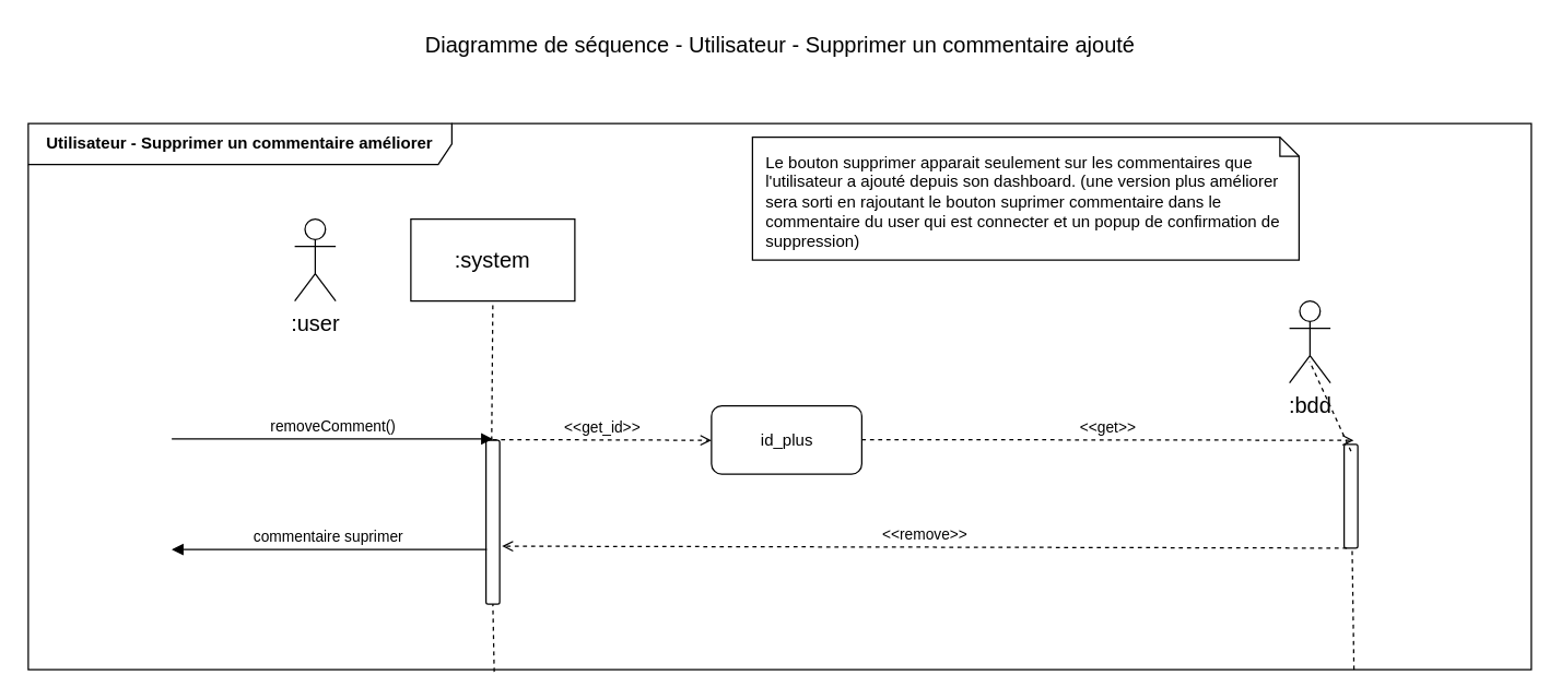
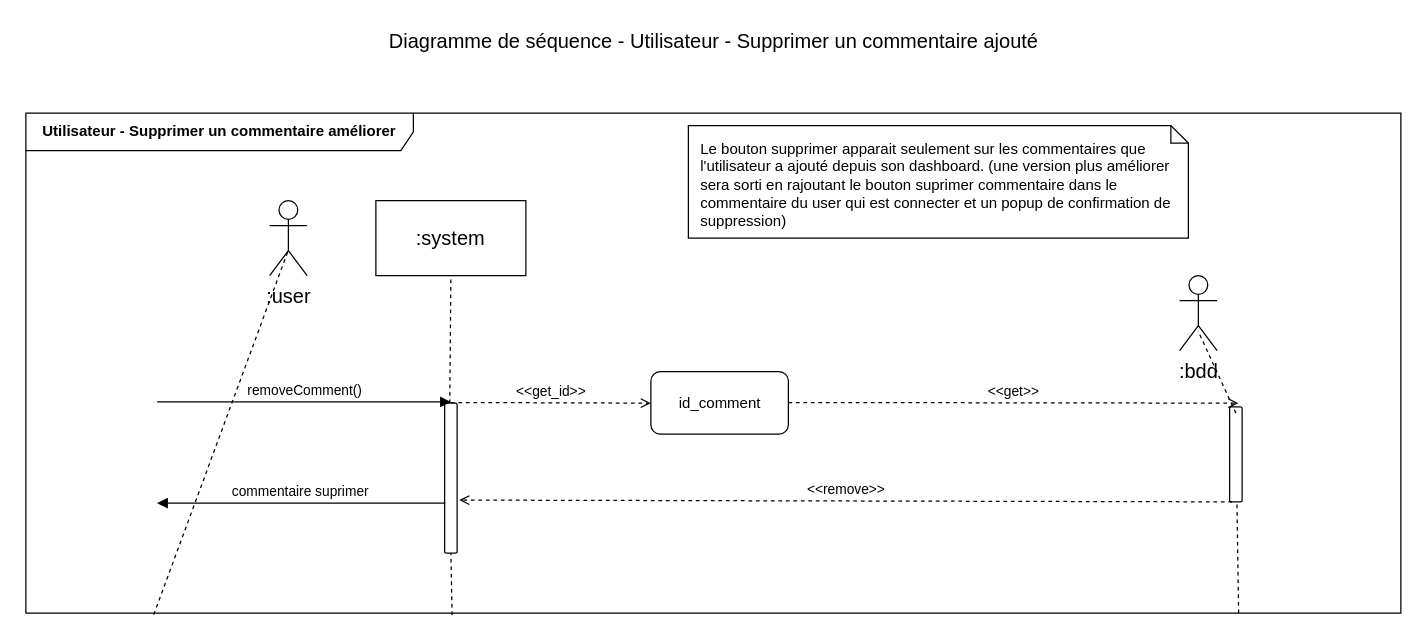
- <mxCell id="9" value="id_plus" style="html=1;gradientColor=none;rounded=1;" parent="1" vertex="1"><mxGeometry x="520" y="296.794" width="110" height="50" as="geometry" /></mxCell>
+ <mxCell id="9" value="id_comment" style="html=1;gradientColor=none;rounded=1;" parent="1" vertex="1"><mxGeometry x="520" y="296.794" width="110" height="50" as="geometry" /></mxCell>
+ <mxCell id="7" value="" style="endArrow=none;dashed=1;html=1;fontSize=16;entryX=0.482;entryY=0.683;entryDx=0;entryDy=0;entryPerimeter=0;exitX=0.093;exitY=1.003;exitDx=0;exitDy=0;exitPerimeter=0;" parent="1" source="2" target="5" edge="1"><mxGeometry width="50" height="50" relative="1" as="geometry"><mxPoint x="124" y="562" as="sourcePoint" /><mxPoint x="70" y="580" as="targetPoint" /></mxGeometry></mxCell>
